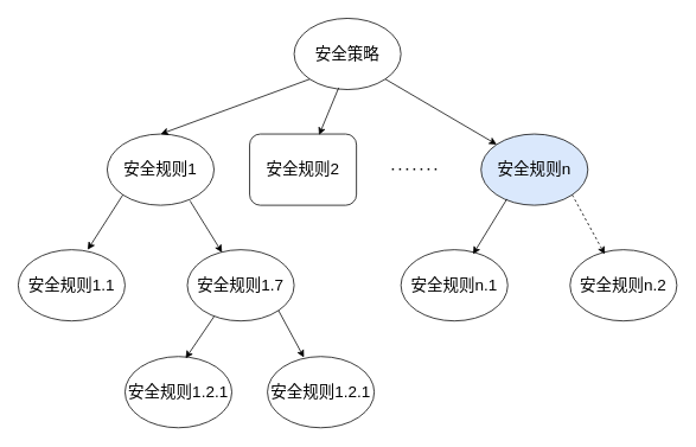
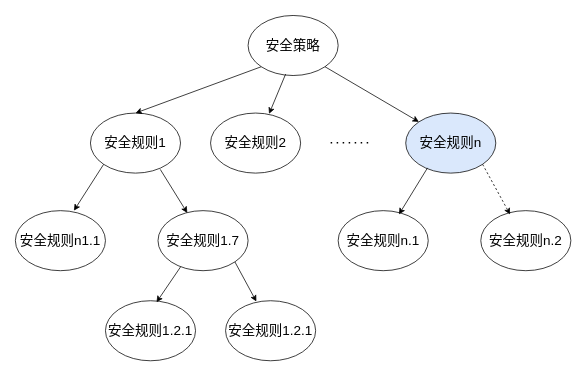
- <mxCell id="5" value="&lt;font style=&quot;font-size: 18px;&quot;&gt;安全规则2&lt;/font&gt;" style="whiteSpace=wrap;html=1;rounded=1;" vertex="1" parent="1"><mxGeometry x="280" y="150" width="120" height="80" as="geometry" /></mxCell>
+ <mxCell id="5" value="&lt;font style=&quot;font-size: 18px;&quot;&gt;安全规则2&lt;/font&gt;" style="ellipse;whiteSpace=wrap;html=1;" vertex="1" parent="1"><mxGeometry x="280" y="150" width="120" height="80" as="geometry" /></mxCell>
- <mxCell id="10" value="&lt;font style=&quot;font-size: 18px;&quot;&gt;安全规则1.1&lt;/font&gt;" style="ellipse;whiteSpace=wrap;html=1;" vertex="1" parent="1"><mxGeometry x="20" y="280" width="120" height="80" as="geometry" /></mxCell>
+ <mxCell id="10" value="&lt;font style=&quot;font-size: 18px;&quot;&gt;安全规则n1.1&lt;/font&gt;" style="ellipse;whiteSpace=wrap;html=1;" vertex="1" parent="1"><mxGeometry x="20" y="280" width="120" height="80" as="geometry" /></mxCell>
